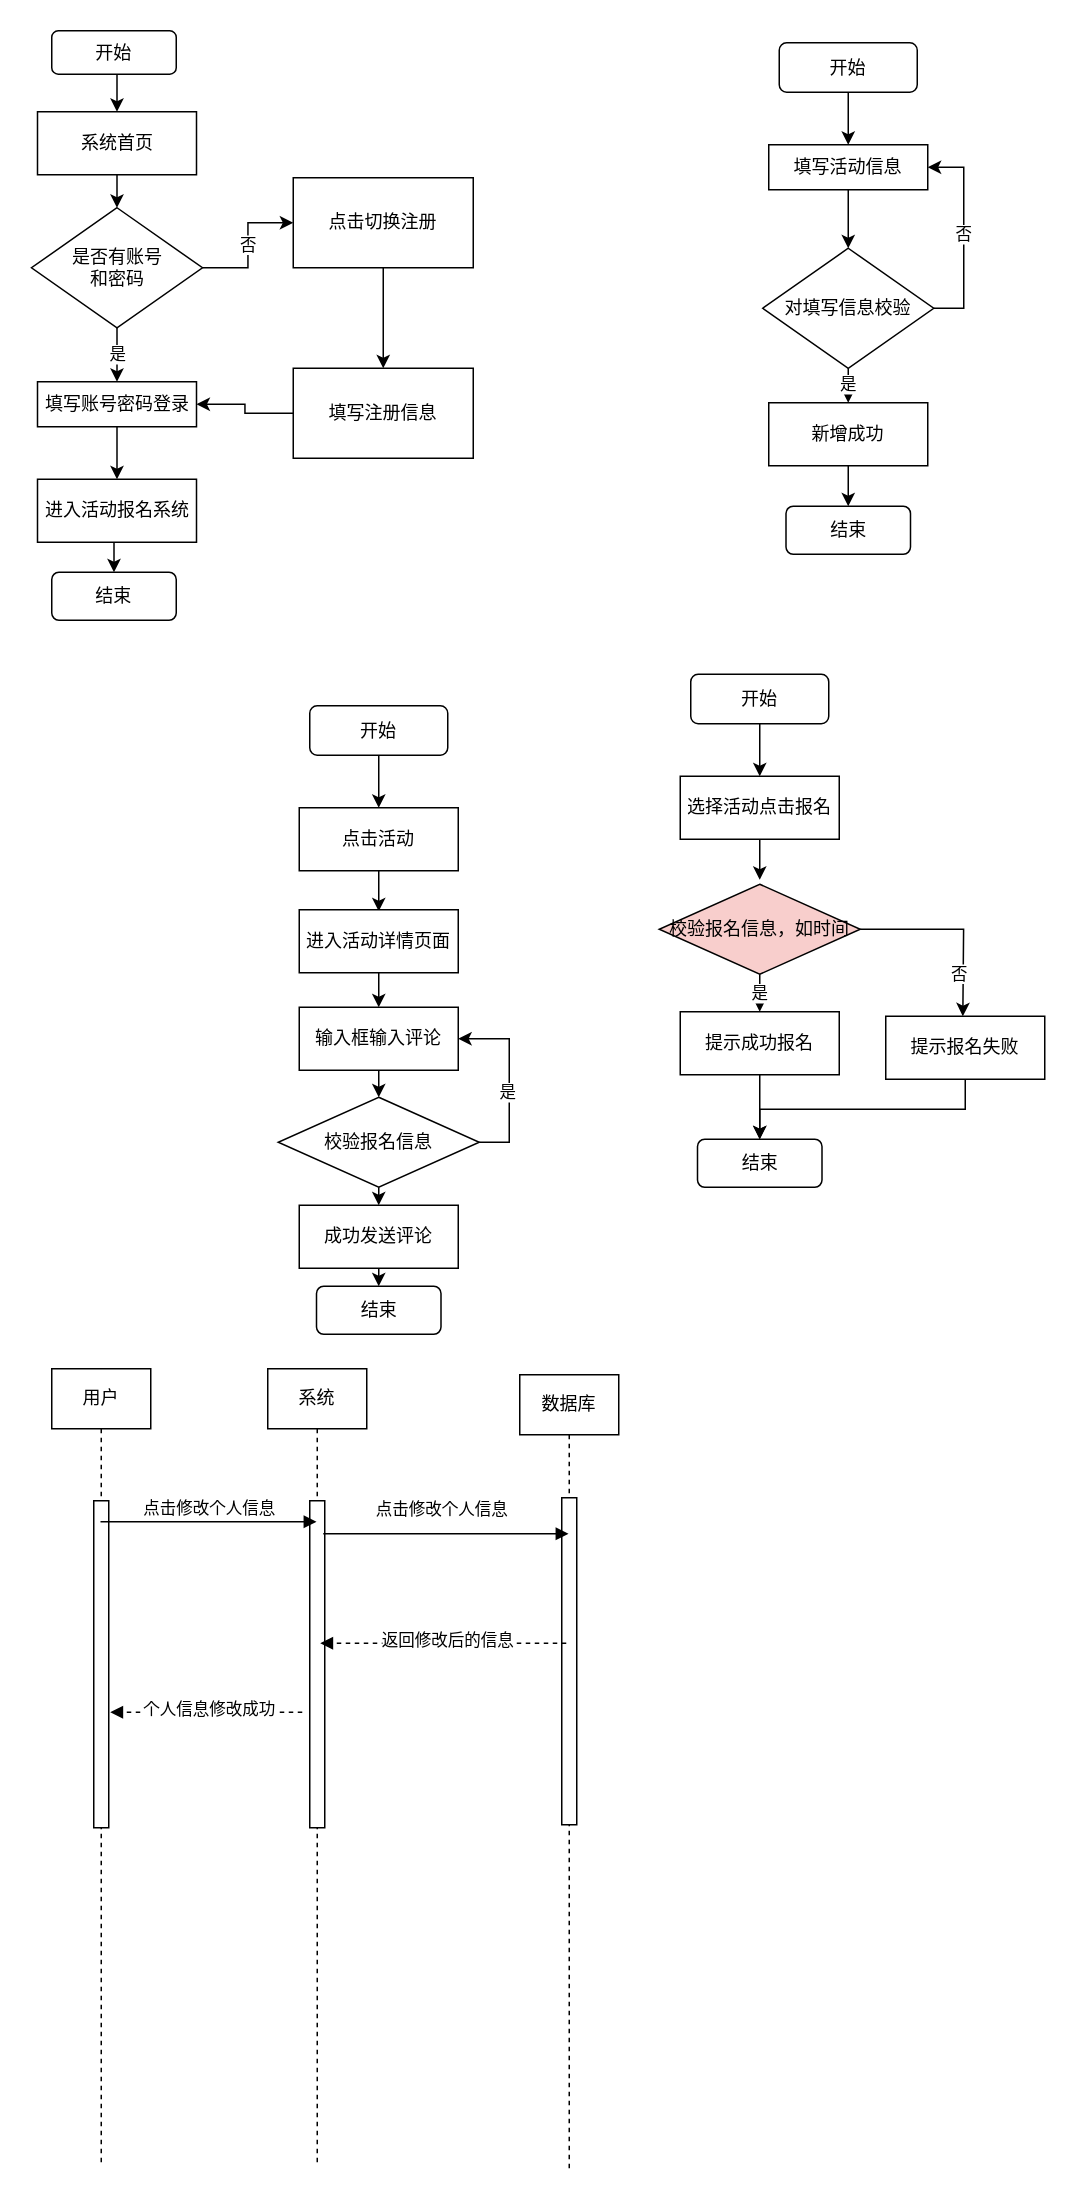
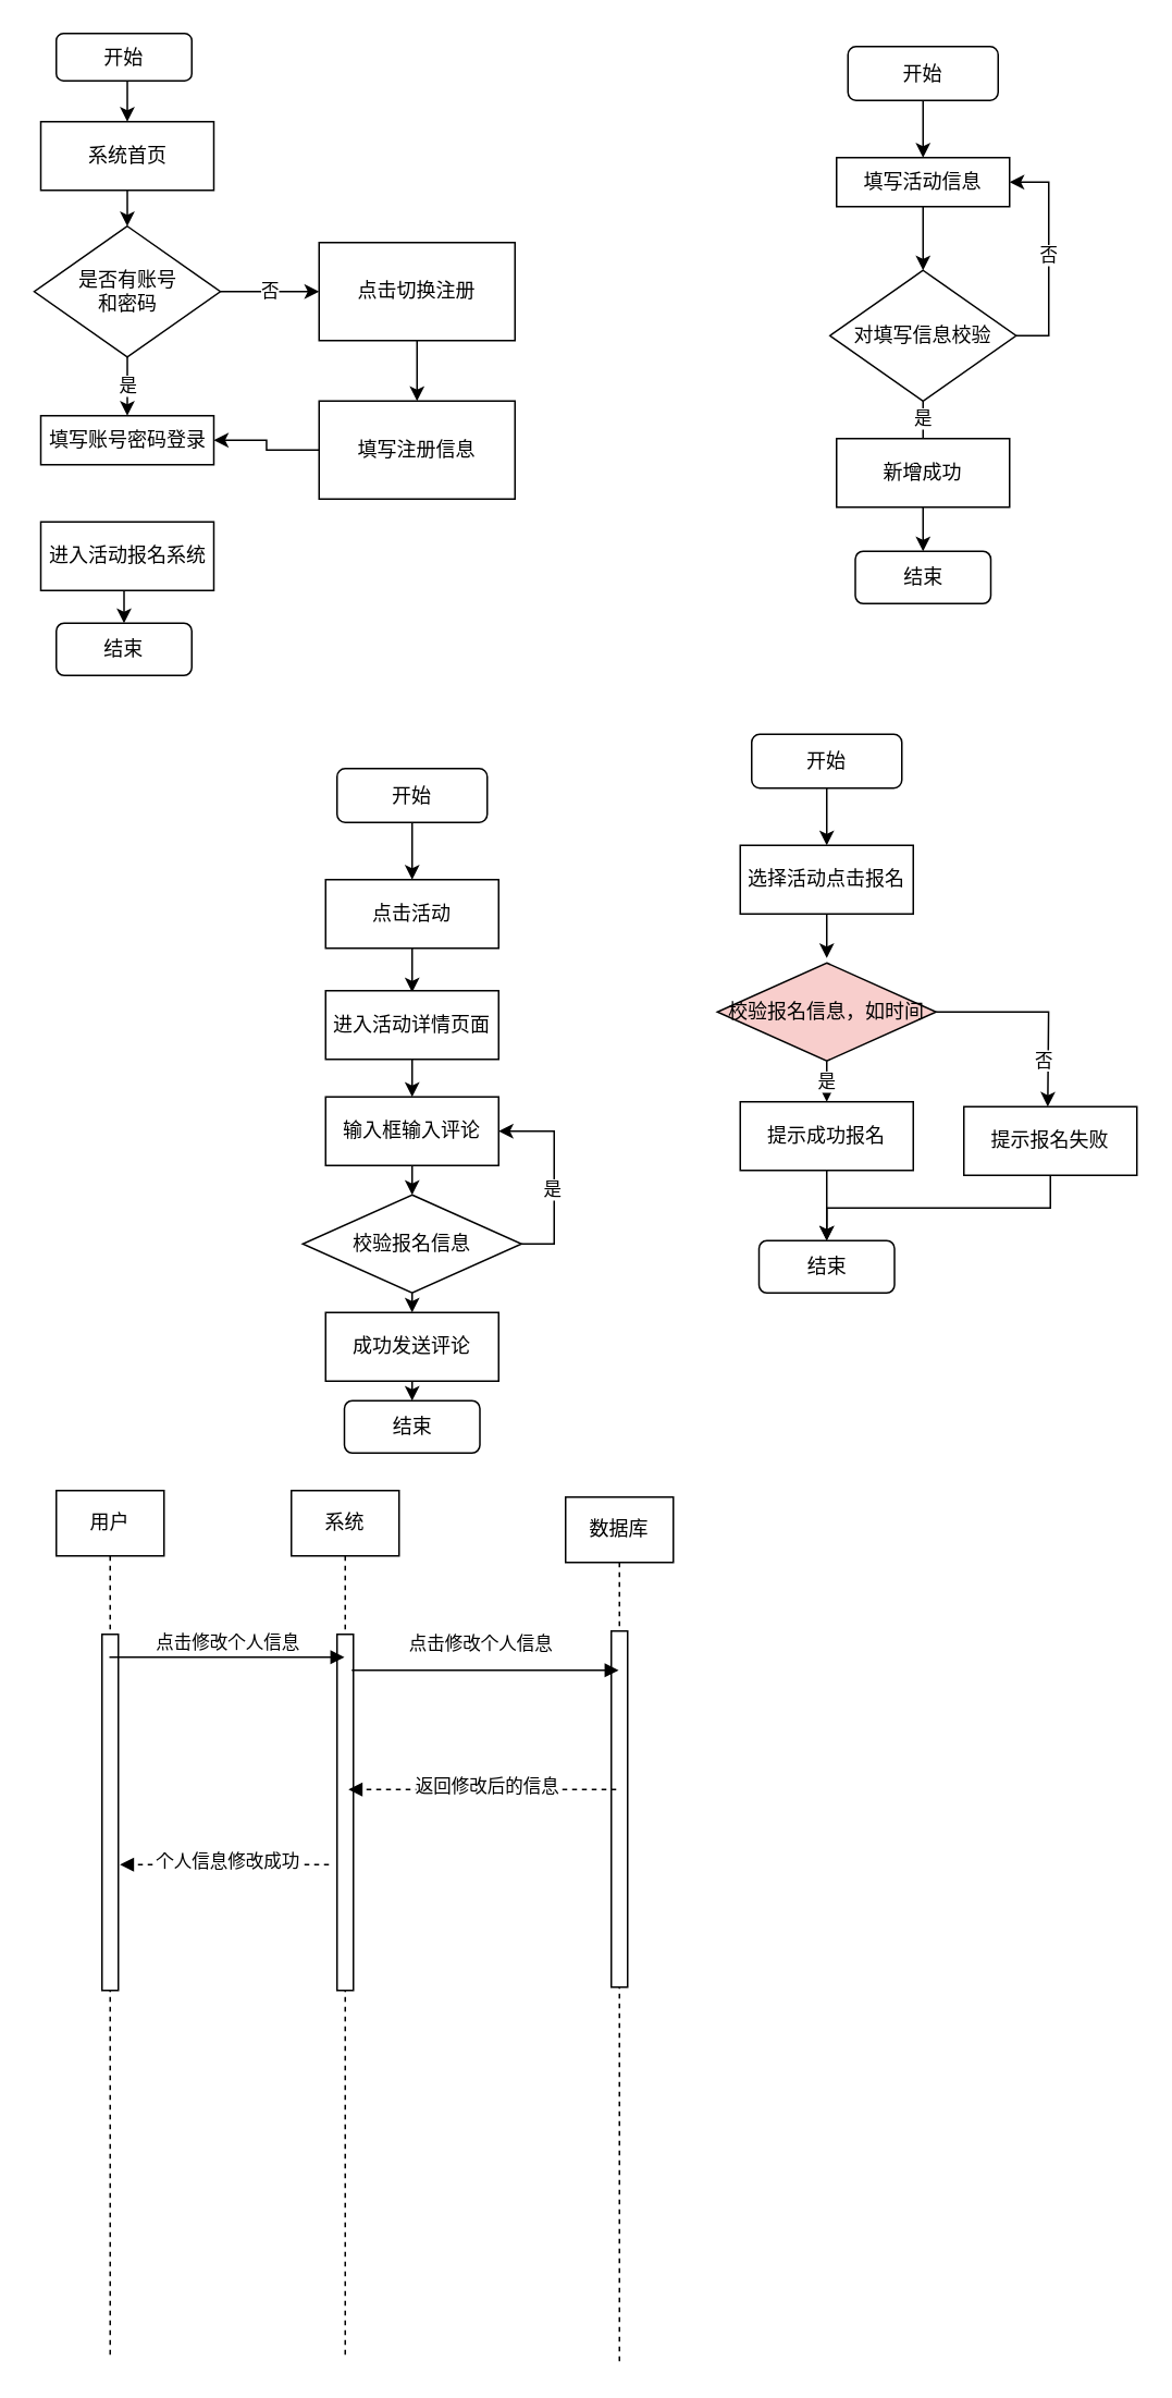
- <mxCell id="10" value="点击切换注册" style="rounded=0;whiteSpace=wrap;html=1;" vertex="1" parent="1"><mxGeometry x="195" y="118" width="120" height="60" as="geometry" /></mxCell>
+ <mxCell id="10" value="点击切换注册" style="rounded=0;whiteSpace=wrap;html=1;" vertex="1" parent="1"><mxGeometry x="195" y="148" width="120" height="60" as="geometry" /></mxCell>
- <mxCell id="22" value="是" style="edgeStyle=orthogonalEdgeStyle;rounded=0;orthogonalLoop=1;jettySize=auto;html=1;exitX=0.5;exitY=1;exitDx=0;exitDy=0;" edge="1" parent="1" source="24" target="26"><mxGeometry relative="1" as="geometry" /></mxCell>
+ <mxCell id="22" value="是" style="edgeStyle=orthogonalEdgeStyle;rounded=0;orthogonalLoop=1;jettySize=auto;html=1;exitX=0.5;exitY=1;exitDx=0;exitDy=0;endArrow=none;" edge="1" parent="1" source="24" target="26"><mxGeometry relative="1" as="geometry" /></mxCell>
- <mxCell id="13" style="edgeStyle=orthogonalEdgeStyle;rounded=0;orthogonalLoop=1;jettySize=auto;html=1;exitX=0.5;exitY=1;exitDx=0;exitDy=0;entryX=0.5;entryY=0;entryDx=0;entryDy=0;" edge="1" parent="1" source="14" target="16"><mxGeometry relative="1" as="geometry" /></mxCell>
